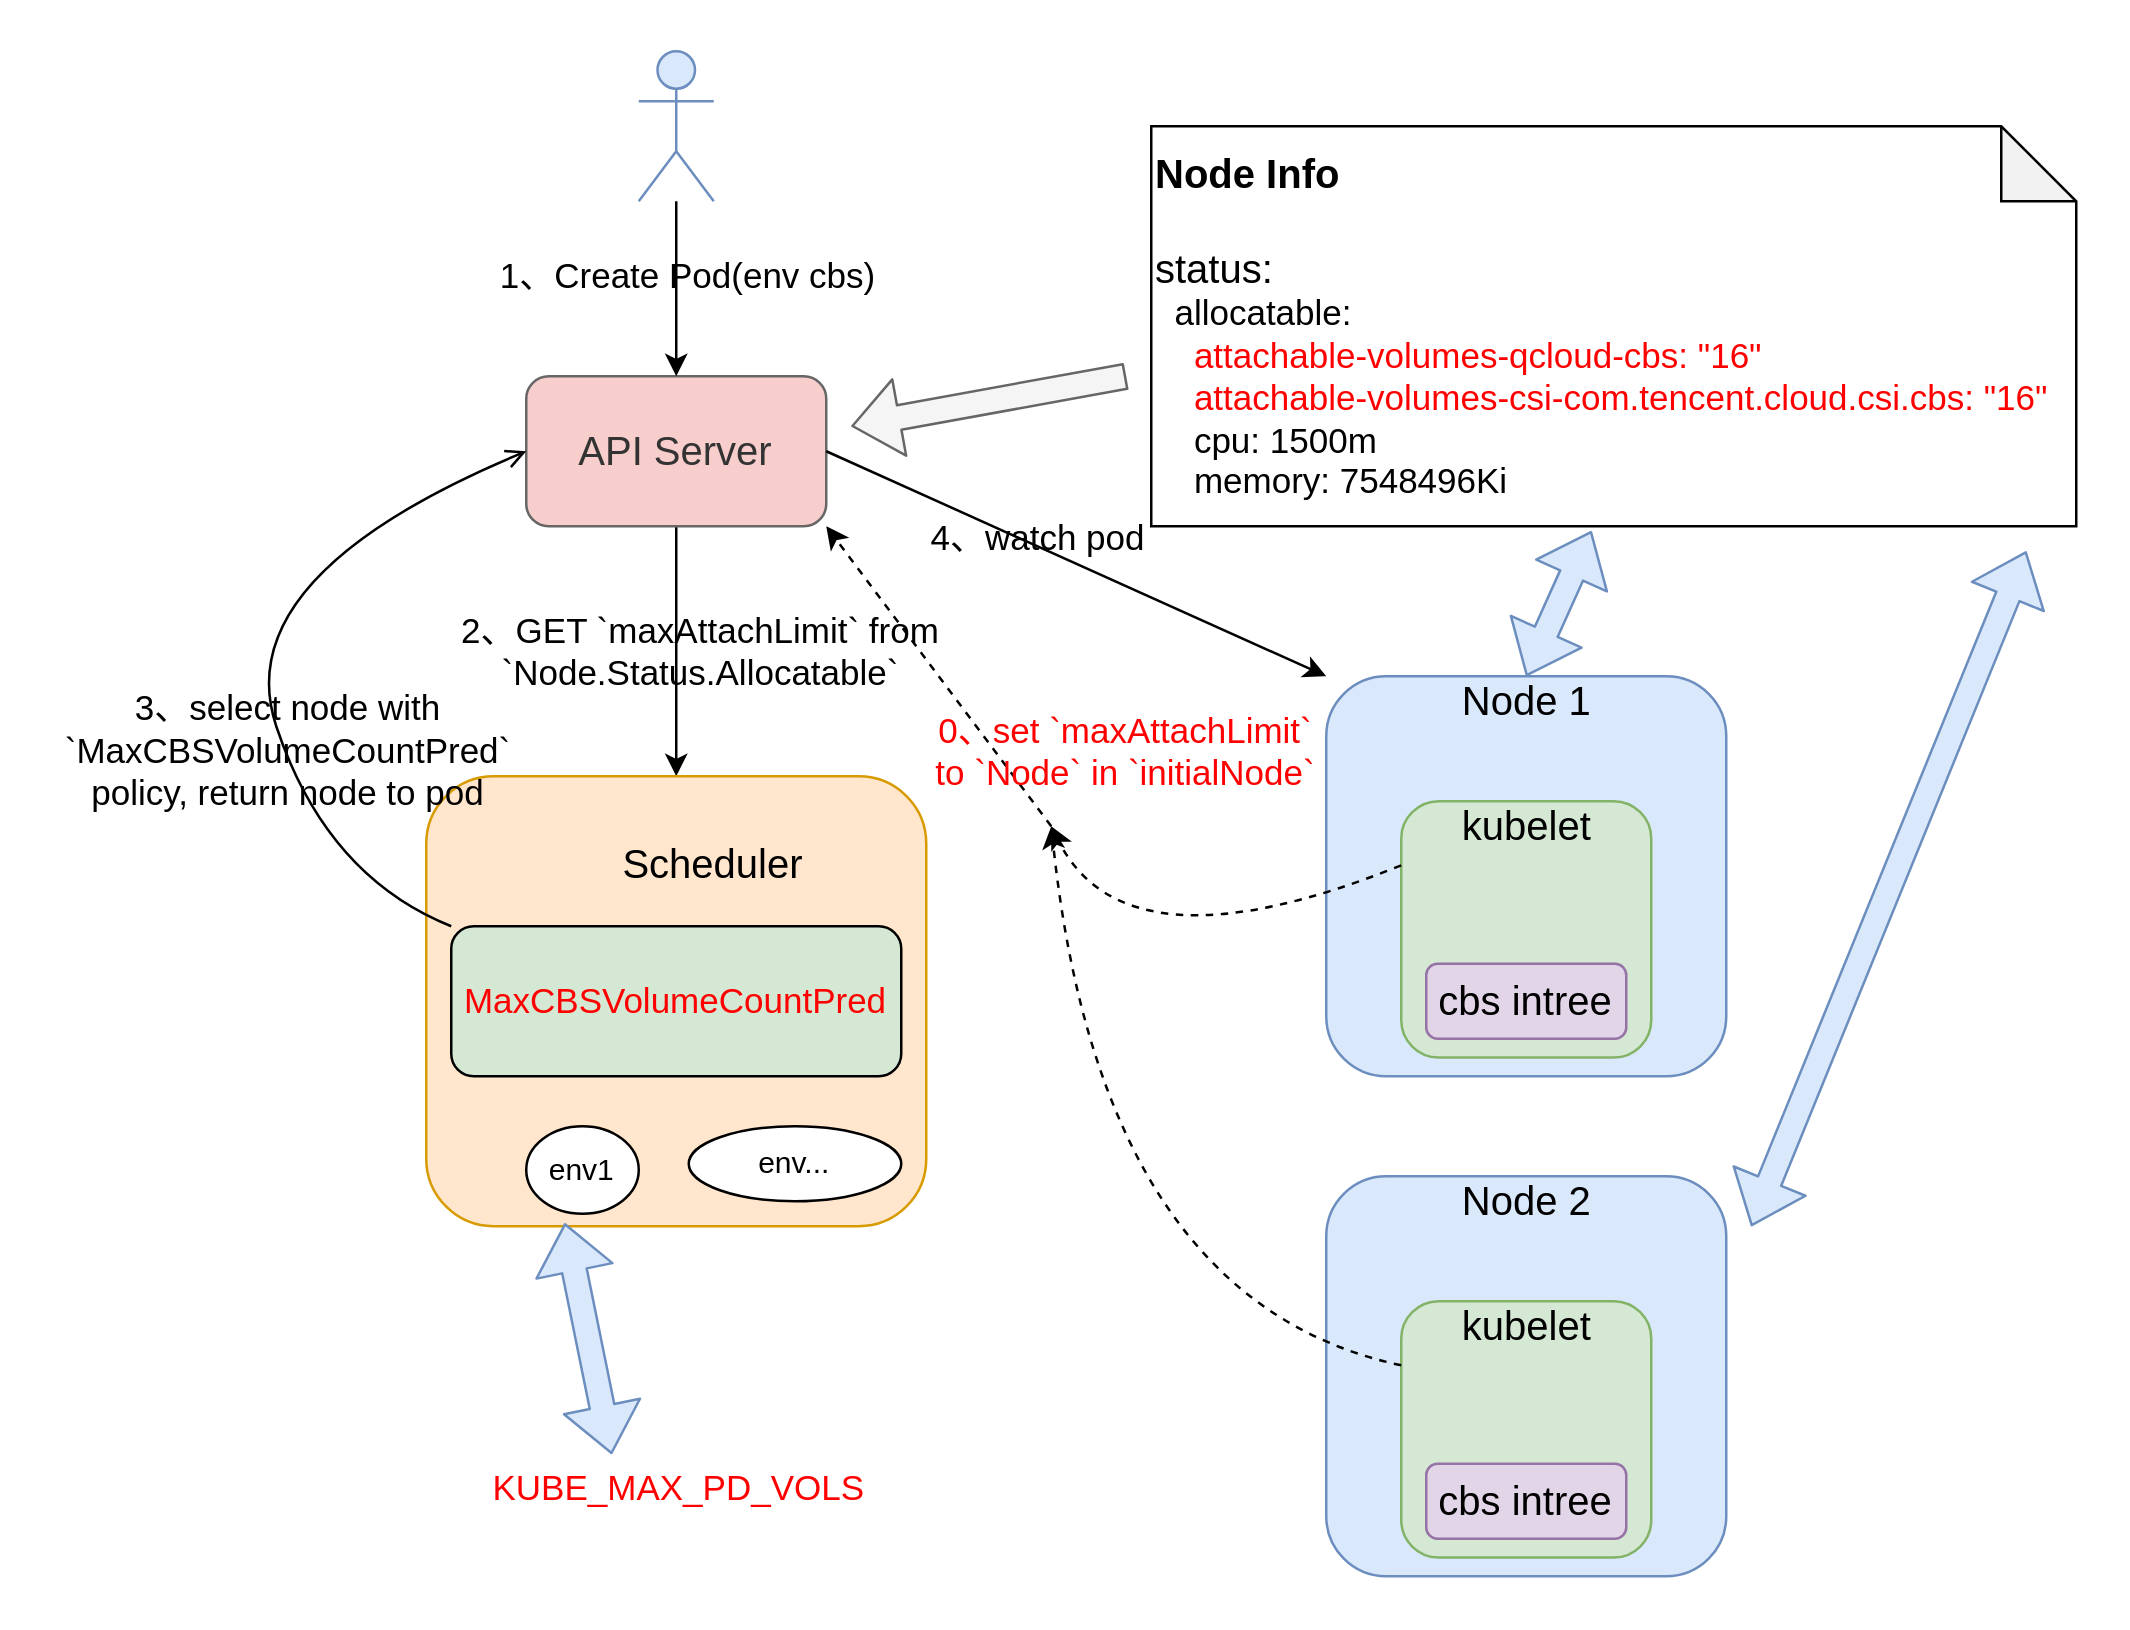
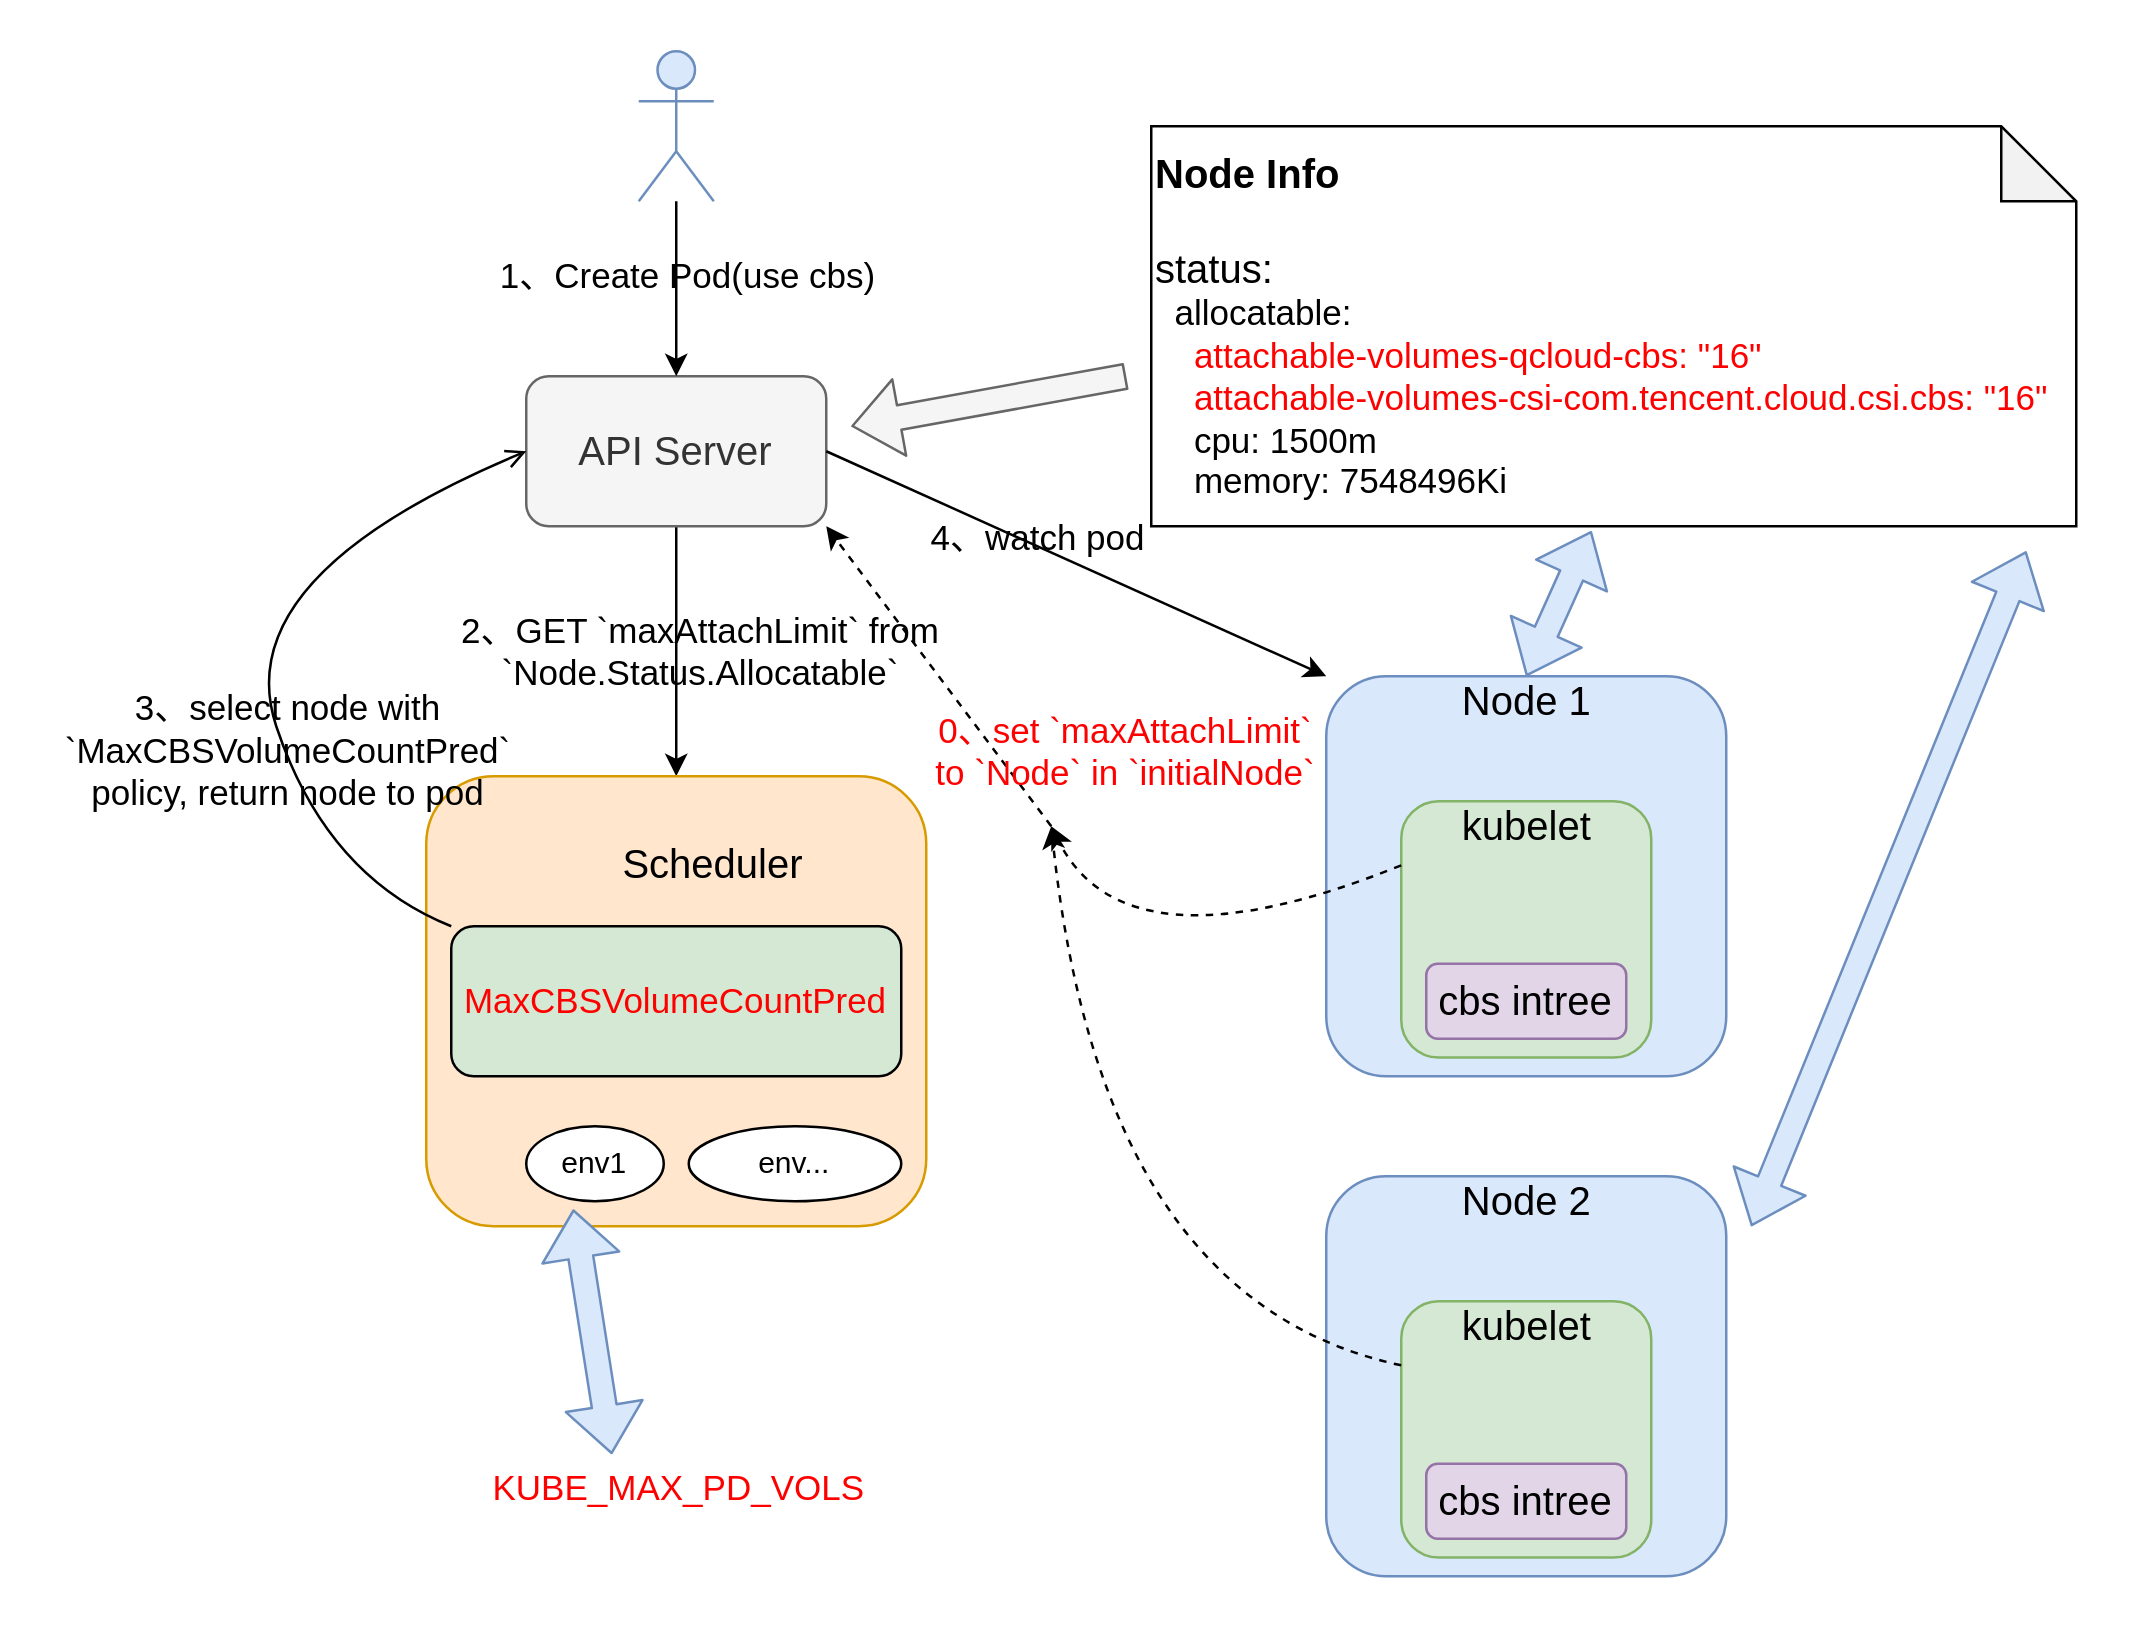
- <mxCell id="18" value="&lt;font style=&quot;font-size: 14px&quot;&gt;1、Create Pod(env cbs)&lt;/font&gt;" style="text;html=1;strokeColor=none;fillColor=none;align=center;verticalAlign=middle;whiteSpace=wrap;rounded=0;" vertex="1" parent="1"><mxGeometry x="190" y="90" width="170" height="40" as="geometry" /></mxCell>
+ <mxCell id="18" value="&lt;font style=&quot;font-size: 14px&quot;&gt;1、Create Pod(use cbs)&lt;/font&gt;" style="text;html=1;strokeColor=none;fillColor=none;align=center;verticalAlign=middle;whiteSpace=wrap;rounded=0;" vertex="1" parent="1"><mxGeometry x="190" y="90" width="170" height="40" as="geometry" /></mxCell>
- <mxCell id="3" value="&lt;span style=&quot;color: rgb(51 , 51 , 51) ; font-size: 16px ; white-space: normal&quot;&gt;API Server&lt;/span&gt;" style="rounded=1;whiteSpace=wrap;html=1;fillColor=#f8cecc;strokeColor=#666666;fontColor=#333333;" vertex="1" parent="1"><mxGeometry x="210" y="150" width="120" height="60" as="geometry" /></mxCell>
+ <mxCell id="3" value="&lt;span style=&quot;color: rgb(51 , 51 , 51) ; font-size: 16px ; white-space: normal&quot;&gt;API Server&lt;/span&gt;" style="rounded=1;whiteSpace=wrap;html=1;fillColor=#f5f5f5;strokeColor=#666666;fontColor=#333333;" vertex="1" parent="1"><mxGeometry x="210" y="150" width="120" height="60" as="geometry" /></mxCell>
- <mxCell id="34" value="env1" style="ellipse;whiteSpace=wrap;html=1;" vertex="1" parent="1"><mxGeometry x="210" y="450" width="45" height="35" as="geometry" /></mxCell>
+ <mxCell id="34" value="env1" style="ellipse;whiteSpace=wrap;html=1;" vertex="1" parent="1"><mxGeometry x="210" y="450" width="55" height="30" as="geometry" /></mxCell>
